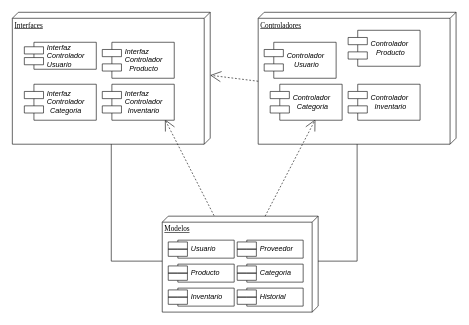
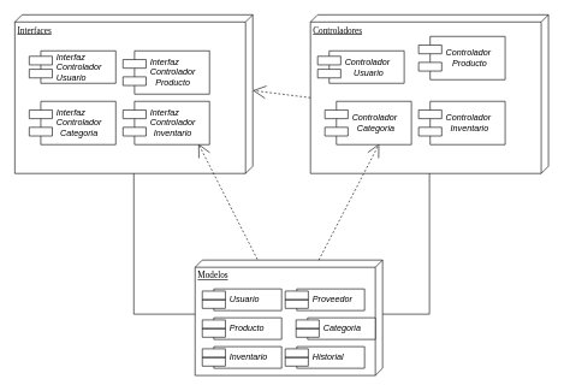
- <mxCell id="13" value="&lt;div style=&quot;text-align: center;&quot;&gt;&lt;font face=&quot;Helvetica&quot;&gt;&lt;i&gt;Controlador&amp;nbsp;&lt;/i&gt;&lt;/font&gt;&lt;/div&gt;&lt;div style=&quot;text-align: center;&quot;&gt;&lt;font face=&quot;Helvetica&quot;&gt;&lt;i&gt;Usuario&lt;/i&gt;&lt;/font&gt;&lt;/div&gt;" style="shape=component;align=left;spacingLeft=36;rounded=0;shadow=0;comic=0;labelBackgroundColor=none;strokeWidth=1;fontFamily=Verdana;fontSize=12;html=1;" vertex="1" parent="1"><mxGeometry x="440" y="70" width="120" height="60" as="geometry" /></mxCell>
+ <mxCell id="13" value="&lt;div style=&quot;text-align: center;&quot;&gt;&lt;font face=&quot;Helvetica&quot;&gt;&lt;i&gt;Controlador&amp;nbsp;&lt;/i&gt;&lt;/font&gt;&lt;/div&gt;&lt;div style=&quot;text-align: center;&quot;&gt;&lt;font face=&quot;Helvetica&quot;&gt;&lt;i&gt;Usuario&lt;/i&gt;&lt;/font&gt;&lt;/div&gt;" style="shape=component;align=left;spacingLeft=36;rounded=0;shadow=0;comic=0;labelBackgroundColor=none;strokeWidth=1;fontFamily=Verdana;fontSize=12;html=1;" vertex="1" parent="1"><mxGeometry x="440" y="70" width="120" height="45" as="geometry" /></mxCell>
- <mxCell id="20" value="&lt;div style=&quot;text-align: center;&quot;&gt;&lt;font face=&quot;Helvetica&quot;&gt;&lt;i&gt;Categoria&lt;/i&gt;&lt;/font&gt;&lt;/div&gt;" style="shape=component;align=left;spacingLeft=36;rounded=0;shadow=0;comic=0;labelBackgroundColor=none;strokeWidth=1;fontFamily=Verdana;fontSize=12;html=1;" vertex="1" parent="1"><mxGeometry x="395" y="440" width="110" height="30" as="geometry" /></mxCell>
+ <mxCell id="20" value="&lt;div style=&quot;text-align: center;&quot;&gt;&lt;font face=&quot;Helvetica&quot;&gt;&lt;i&gt;Categoria&lt;/i&gt;&lt;/font&gt;&lt;/div&gt;" style="shape=component;align=left;spacingLeft=36;rounded=0;shadow=0;comic=0;labelBackgroundColor=none;strokeWidth=1;fontFamily=Verdana;fontSize=12;html=1;" vertex="1" parent="1"><mxGeometry x="410" y="440" width="110" height="30" as="geometry" /></mxCell>
